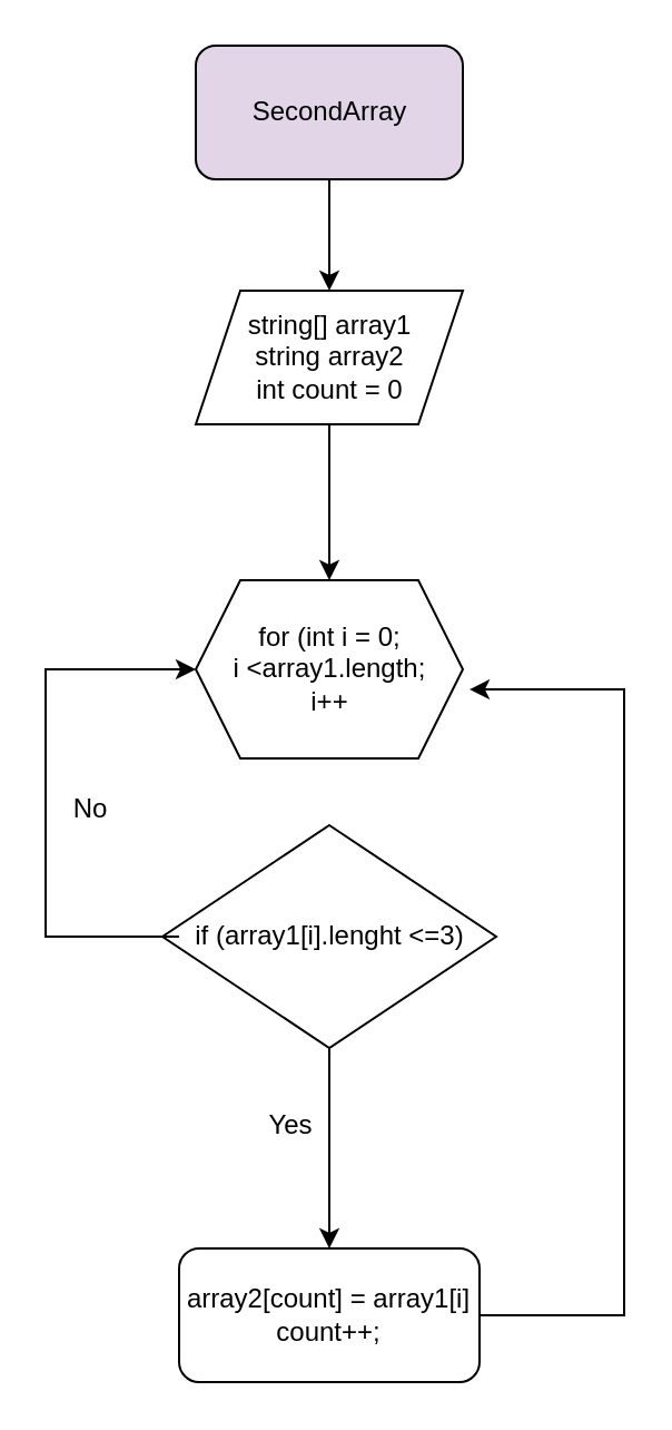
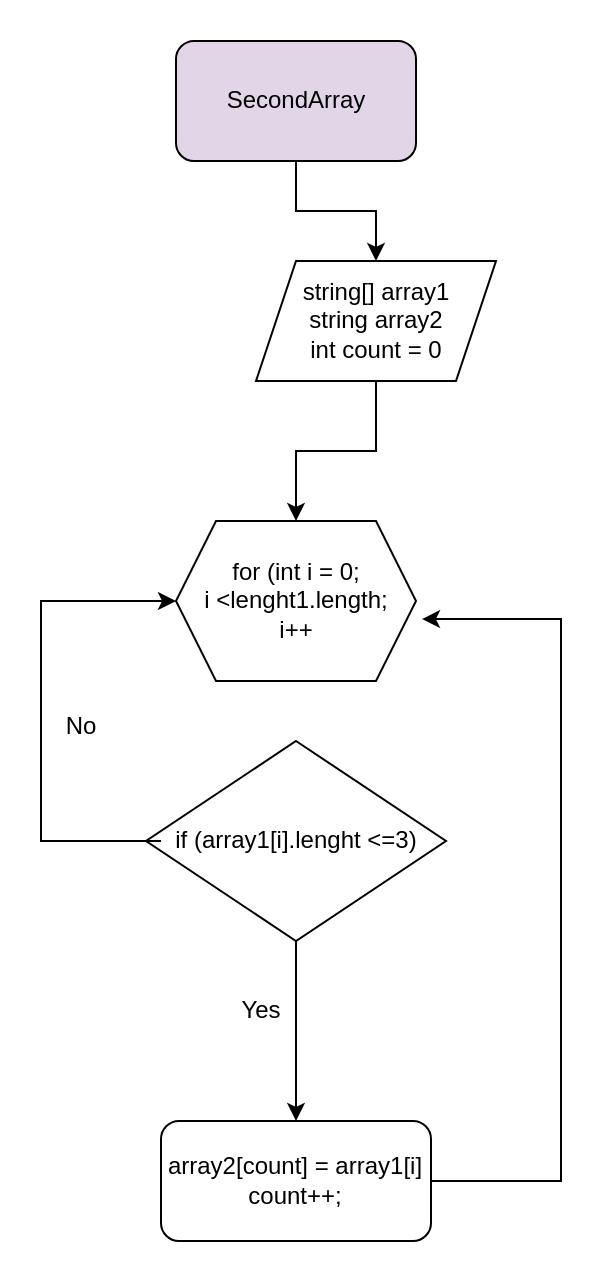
- <mxCell id="5" value="string[] array1&lt;br&gt;string array2&lt;br&gt;int count = 0" style="shape=parallelogram;perimeter=parallelogramPerimeter;whiteSpace=wrap;html=1;fixedSize=1;" parent="1" vertex="1"><mxGeometry x="87.5" y="130" width="120" height="60" as="geometry" /></mxCell>
+ <mxCell id="5" value="string[] array1&lt;br&gt;string array2&lt;br&gt;int count = 0" style="shape=parallelogram;perimeter=parallelogramPerimeter;whiteSpace=wrap;html=1;fixedSize=1;" parent="1" vertex="1"><mxGeometry x="127.5" y="130" width="120" height="60" as="geometry" /></mxCell>
- <mxCell id="6" value="for (int i = 0;&lt;br&gt;i &amp;lt;array1.length;&lt;br&gt;i++" style="shape=hexagon;perimeter=hexagonPerimeter2;whiteSpace=wrap;html=1;fixedSize=1;" parent="1" vertex="1"><mxGeometry x="87.5" y="260" width="120" height="80" as="geometry" /></mxCell>
+ <mxCell id="6" value="for (int i = 0;&lt;br&gt;i &amp;lt;lenght1.length;&lt;br&gt;i++" style="shape=hexagon;perimeter=hexagonPerimeter2;whiteSpace=wrap;html=1;fixedSize=1;" parent="1" vertex="1"><mxGeometry x="87.5" y="260" width="120" height="80" as="geometry" /></mxCell>
